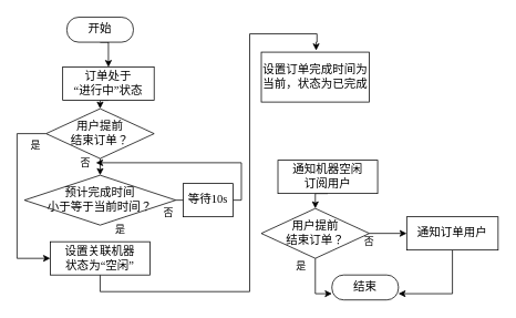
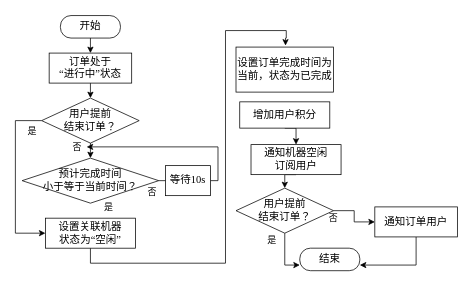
- <mxCell id="5" value="订单处于&lt;div&gt;“进行中”状态&lt;/div&gt;" style="rounded=0;whiteSpace=wrap;html=1;fontFamily=宋体;fontSize=14;" parent="1" vertex="1"><mxGeometry x="75" y="80" width="110" height="40" as="geometry" /></mxCell>
+ <mxCell id="5" value="订单处于&lt;div&gt;“进行中”状态&lt;/div&gt;" style="rounded=0;whiteSpace=wrap;html=1;fontFamily=宋体;fontSize=14;" parent="1" vertex="1"><mxGeometry x="65" y="70" width="110" height="40" as="geometry" /></mxCell>
+ <mxCell id="15" value="增加用户积分" style="rounded=0;whiteSpace=wrap;html=1;fontFamily=宋体;fontSize=14;" parent="1" vertex="1"><mxGeometry x="319" y="135" width="120" height="35" as="geometry" /></mxCell>
+ <mxCell id="14" style="edgeStyle=orthogonalEdgeStyle;rounded=0;orthogonalLoop=1;jettySize=auto;html=1;exitX=0.5;exitY=1;exitDx=0;exitDy=0;entryX=0.5;entryY=0;entryDx=0;entryDy=0;" parent="1" source="15" target="17" edge="1"><mxGeometry relative="1" as="geometry" /></mxCell>
- <mxCell id="22" value="通知订单用户" style="rounded=0;whiteSpace=wrap;html=1;fontFamily=宋体;fontSize=14;" parent="1" vertex="1"><mxGeometry x="489" y="260" width="110" height="40" as="geometry" /></mxCell>
+ <mxCell id="22" value="通知订单用户" style="rounded=0;whiteSpace=wrap;html=1;fontFamily=宋体;fontSize=14;" parent="1" vertex="1"><mxGeometry x="499" y="275" width="110" height="40" as="geometry" /></mxCell>
